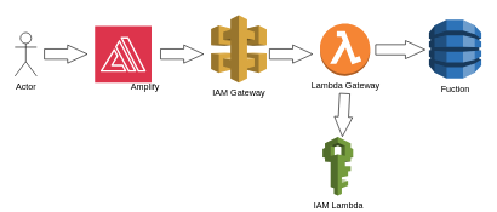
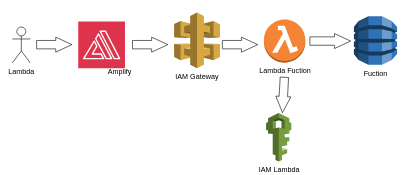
- <mxCell id="3" value="Lambda Gateway" style="outlineConnect=0;dashed=0;verticalLabelPosition=bottom;verticalAlign=top;align=center;html=1;shape=mxgraph.aws3.lambda_function;fillColor=#F58534;gradientColor=none;" vertex="1" parent="1"><mxGeometry x="440" y="32" width="69" height="72" as="geometry" /></mxCell>
+ <mxCell id="3" value="Lambda Fuction" style="outlineConnect=0;dashed=0;verticalLabelPosition=bottom;verticalAlign=top;align=center;html=1;shape=mxgraph.aws3.lambda_function;fillColor=#F58534;gradientColor=none;" vertex="1" parent="1"><mxGeometry x="440" y="32" width="69" height="72" as="geometry" /></mxCell>
- <mxCell id="8" value="Actor" style="shape=umlActor;verticalLabelPosition=bottom;verticalAlign=top;html=1;outlineConnect=0;" vertex="1" parent="1"><mxGeometry x="20" y="44.5" width="30" height="60" as="geometry" /></mxCell>
+ <mxCell id="8" value="Lambda" style="shape=umlActor;verticalLabelPosition=bottom;verticalAlign=top;html=1;outlineConnect=0;" vertex="1" parent="1"><mxGeometry x="20" y="44.5" width="30" height="60" as="geometry" /></mxCell>
